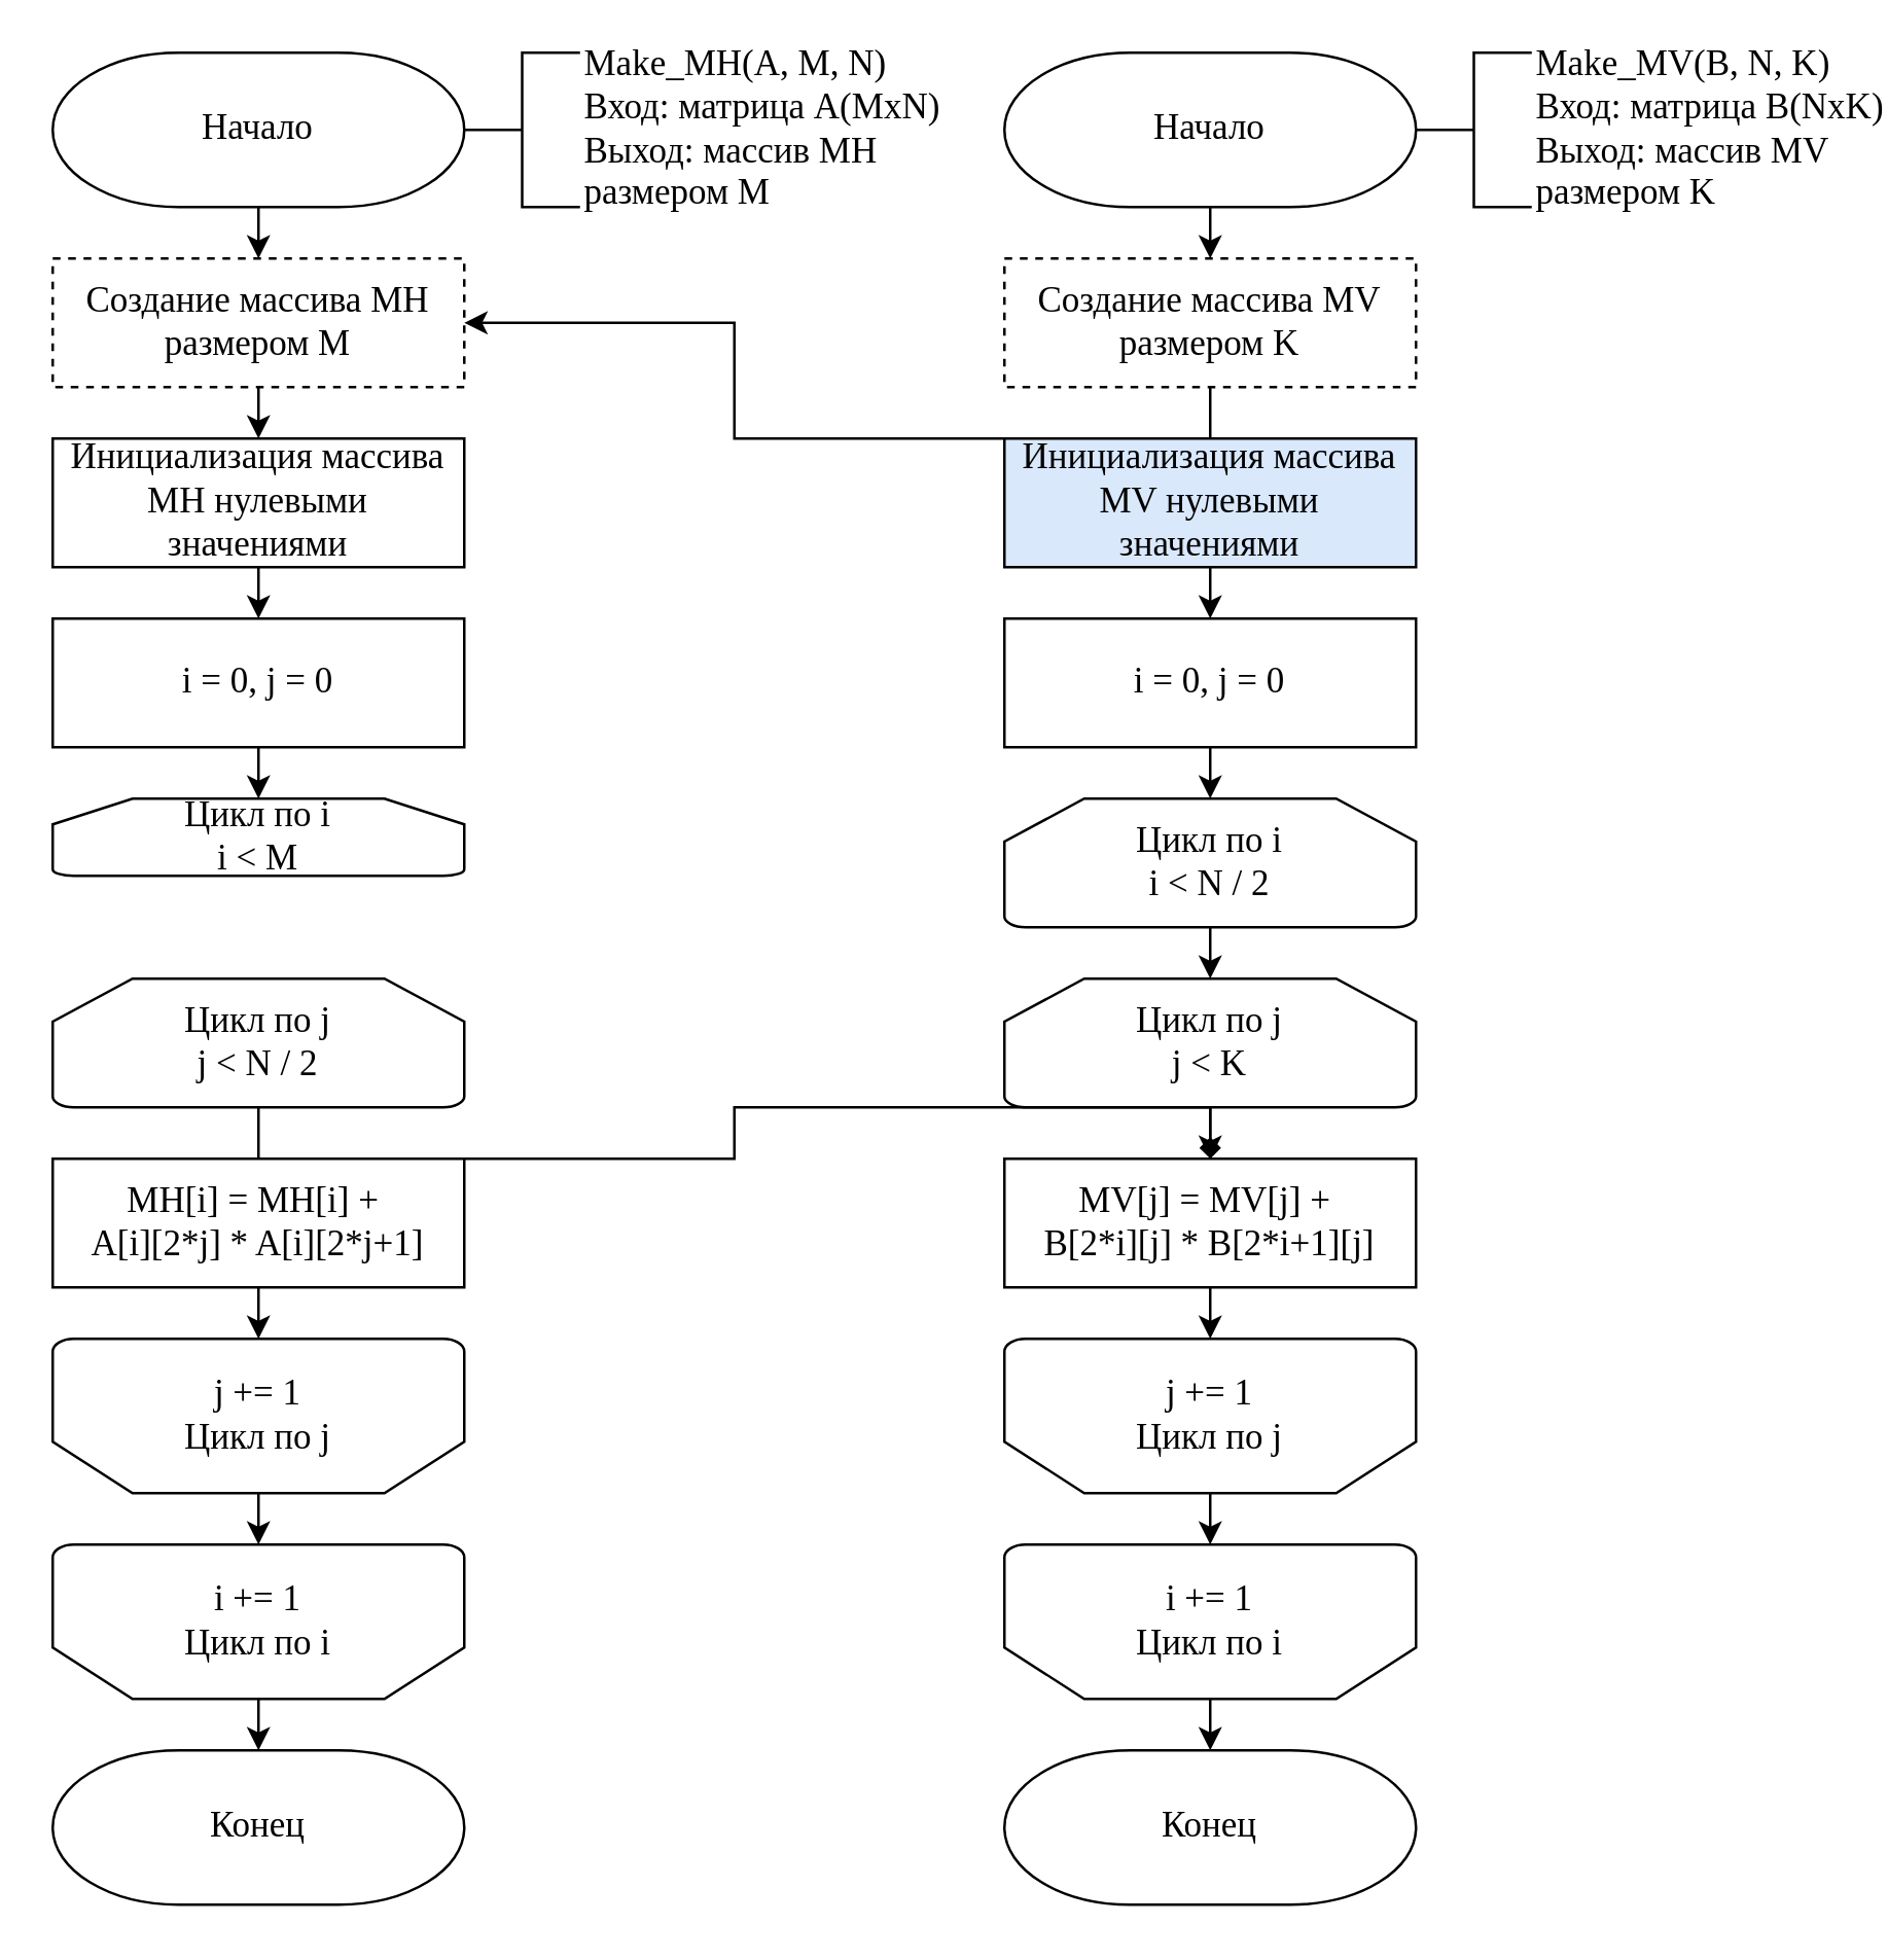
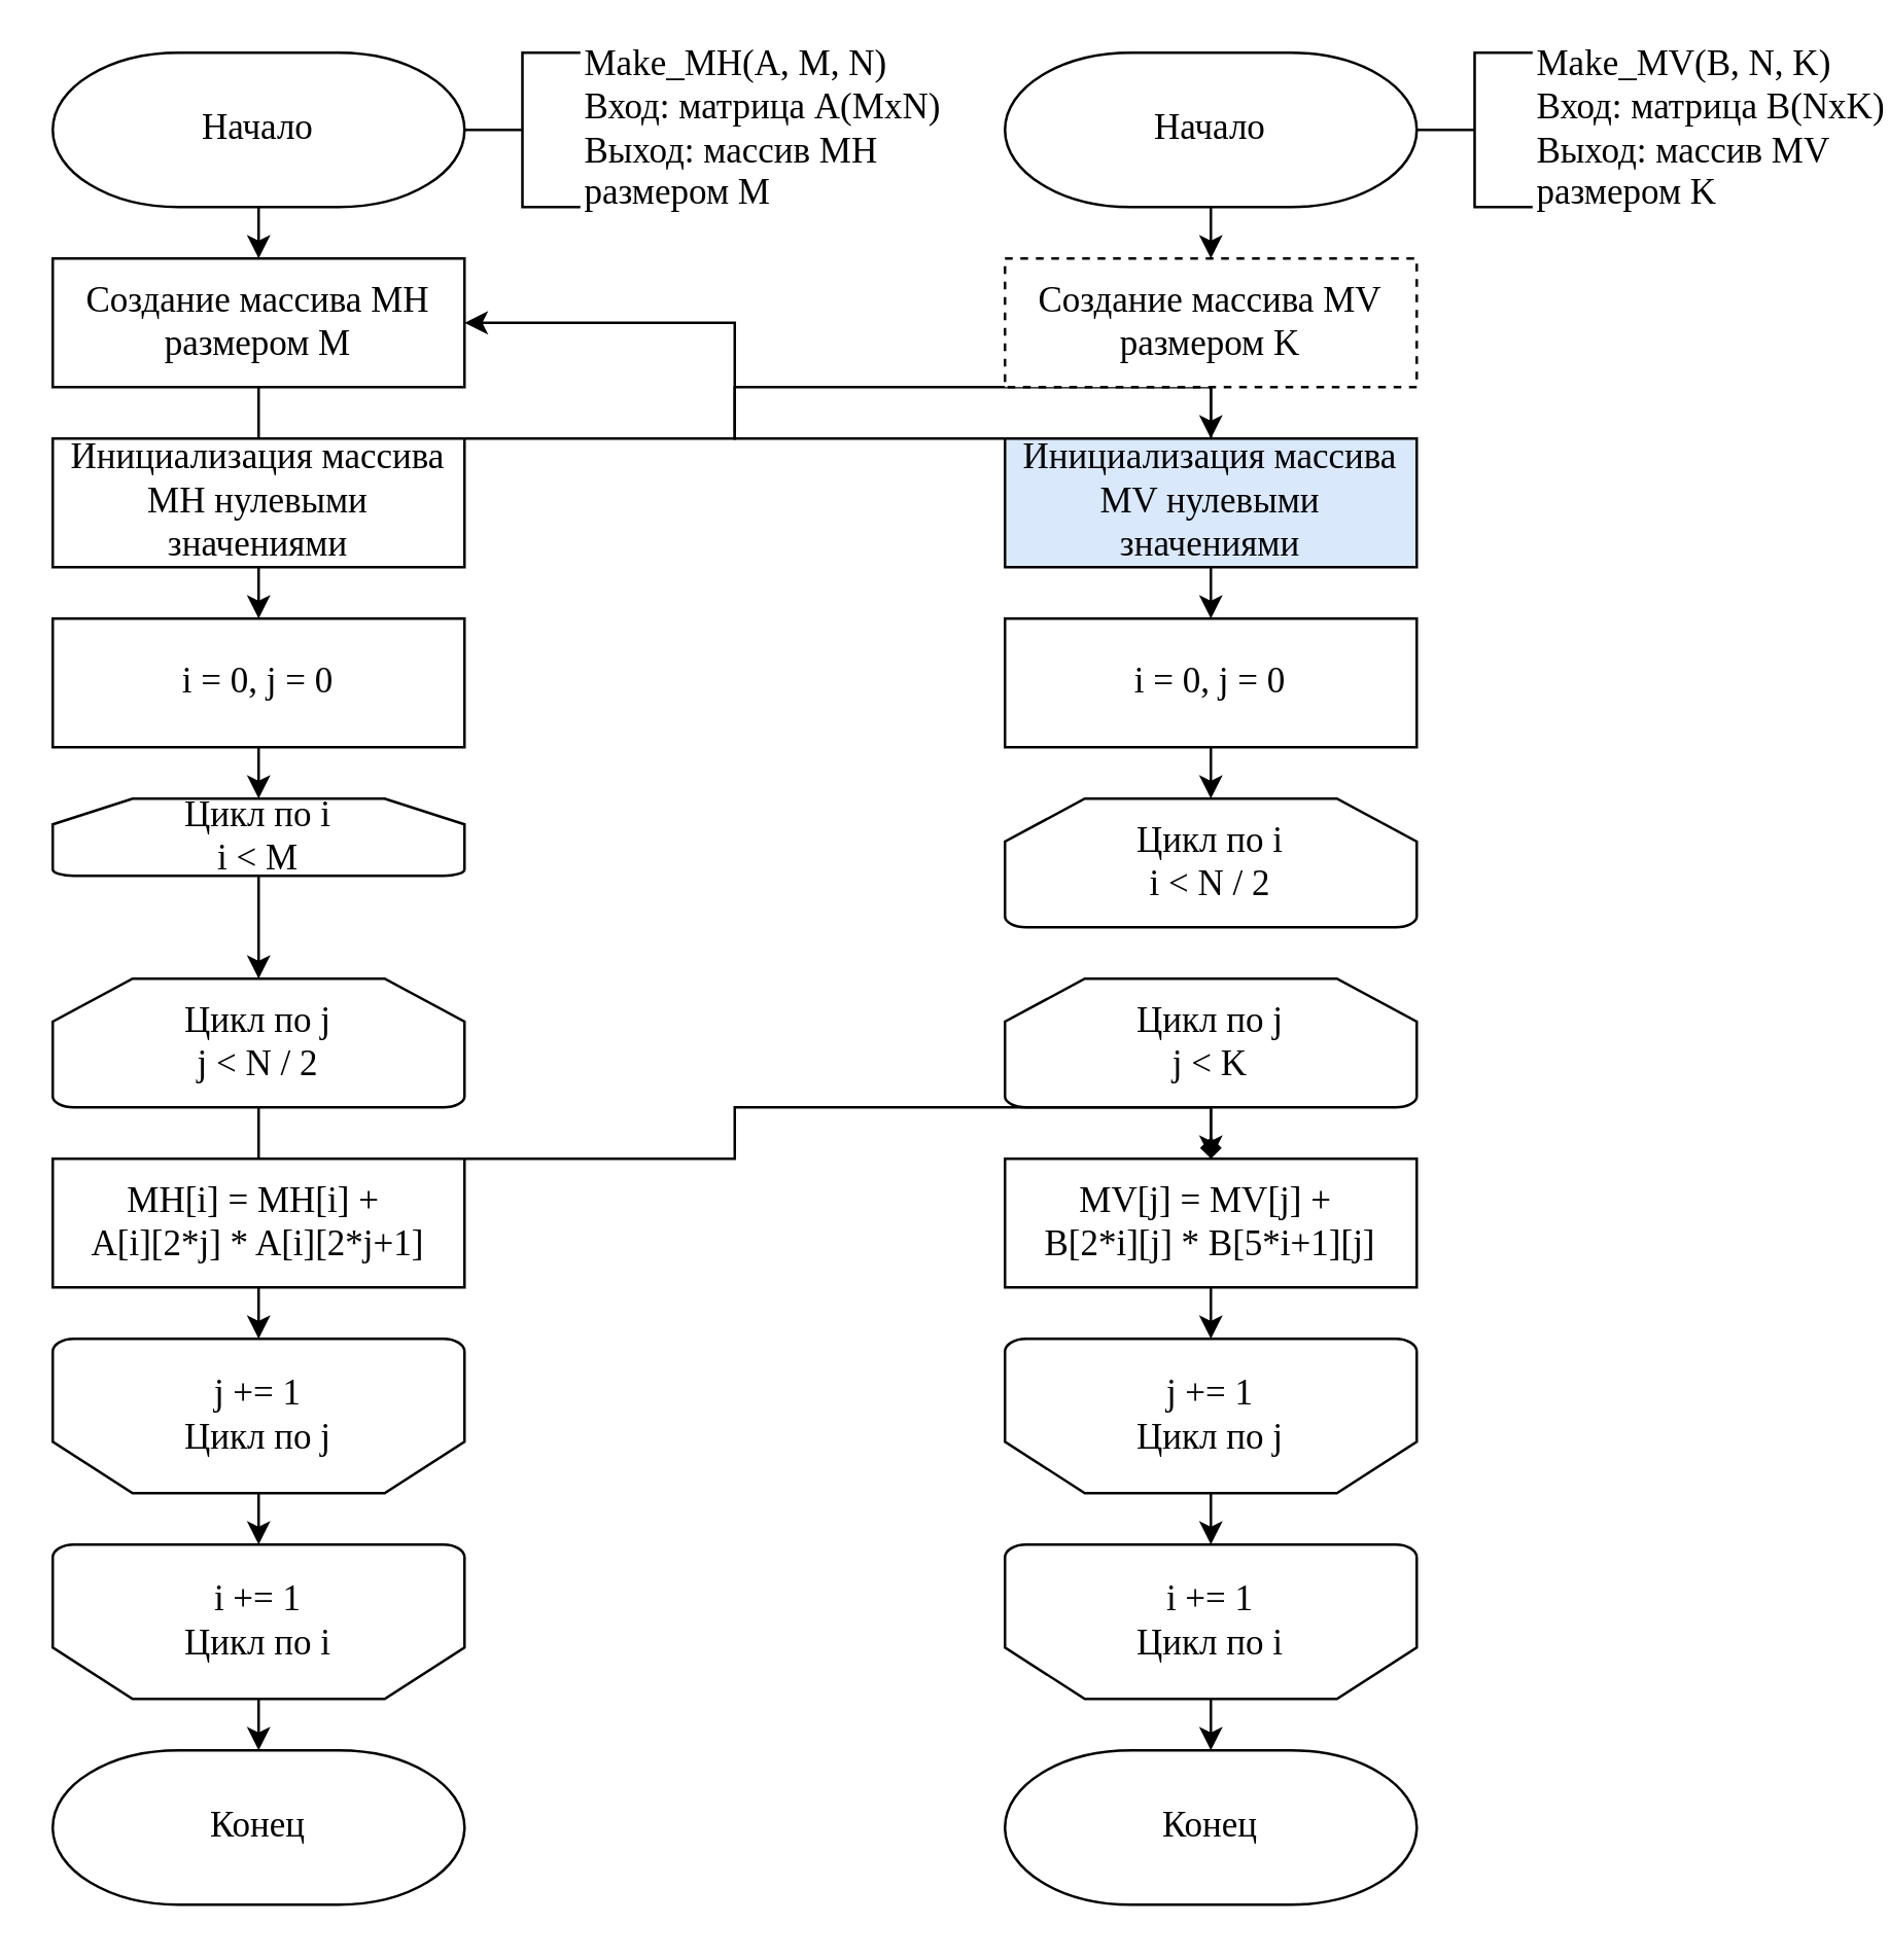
- <mxCell id="21" value="Создание массива MH размером M" style="rounded=0;whiteSpace=wrap;html=1;strokeWidth=1;fontFamily=Times New Roman;fontSize=14;dashed=1;" parent="1" vertex="1"><mxGeometry x="20" y="100" width="160" height="50" as="geometry" /></mxCell>
+ <mxCell id="21" value="Создание массива MH размером M" style="rounded=0;whiteSpace=wrap;html=1;strokeWidth=1;fontFamily=Times New Roman;fontSize=14;" parent="1" vertex="1"><mxGeometry x="20" y="100" width="160" height="50" as="geometry" /></mxCell>
- <mxCell id="20" style="edgeStyle=orthogonalEdgeStyle;rounded=0;orthogonalLoop=1;jettySize=auto;html=1;exitX=0.5;exitY=1;exitDx=0;exitDy=0;entryX=0.5;entryY=0;entryDx=0;entryDy=0;fontFamily=Times New Roman;fontSize=14;" parent="1" source="21" target="23" edge="1"><mxGeometry relative="1" as="geometry" /></mxCell>
+ <mxCell id="20" style="edgeStyle=orthogonalEdgeStyle;rounded=0;orthogonalLoop=1;jettySize=auto;html=1;exitX=0.5;exitY=1;exitDx=0;exitDy=0;fontFamily=Times New Roman;fontSize=14;" parent="1" source="21" target="45" edge="1"><mxGeometry relative="1" as="geometry" /></mxCell>
+ <mxCell id="8" style="edgeStyle=orthogonalEdgeStyle;rounded=0;orthogonalLoop=1;jettySize=auto;html=1;exitX=0.5;exitY=1;exitDx=0;exitDy=0;exitPerimeter=0;entryX=0.5;entryY=0;entryDx=0;entryDy=0;entryPerimeter=0;fontFamily=Times New Roman;fontSize=14;" parent="1" source="9" target="11" edge="1"><mxGeometry relative="1" as="geometry" /></mxCell>
- <mxCell id="30" style="edgeStyle=orthogonalEdgeStyle;rounded=0;orthogonalLoop=1;jettySize=auto;html=1;exitX=0.5;exitY=1;exitDx=0;exitDy=0;exitPerimeter=0;entryX=0.5;entryY=0;entryDx=0;entryDy=0;entryPerimeter=0;fontFamily=Times New Roman;fontSize=14;" parent="1" source="31" target="33" edge="1"><mxGeometry relative="1" as="geometry" /></mxCell>
- <mxCell id="35" value="MV[j] = MV[j] +&amp;nbsp;&lt;br&gt;B[2*i][j] * B[2*i+1][j]" style="rounded=0;whiteSpace=wrap;html=1;strokeWidth=1;fontFamily=Times New Roman;fontSize=14;" parent="1" vertex="1"><mxGeometry x="390" y="450" width="160" height="50" as="geometry" /></mxCell>
+ <mxCell id="35" value="MV[j] = MV[j] +&amp;nbsp;&lt;br&gt;B[2*i][j] * B[5*i+1][j]" style="rounded=0;whiteSpace=wrap;html=1;strokeWidth=1;fontFamily=Times New Roman;fontSize=14;" parent="1" vertex="1"><mxGeometry x="390" y="450" width="160" height="50" as="geometry" /></mxCell>
